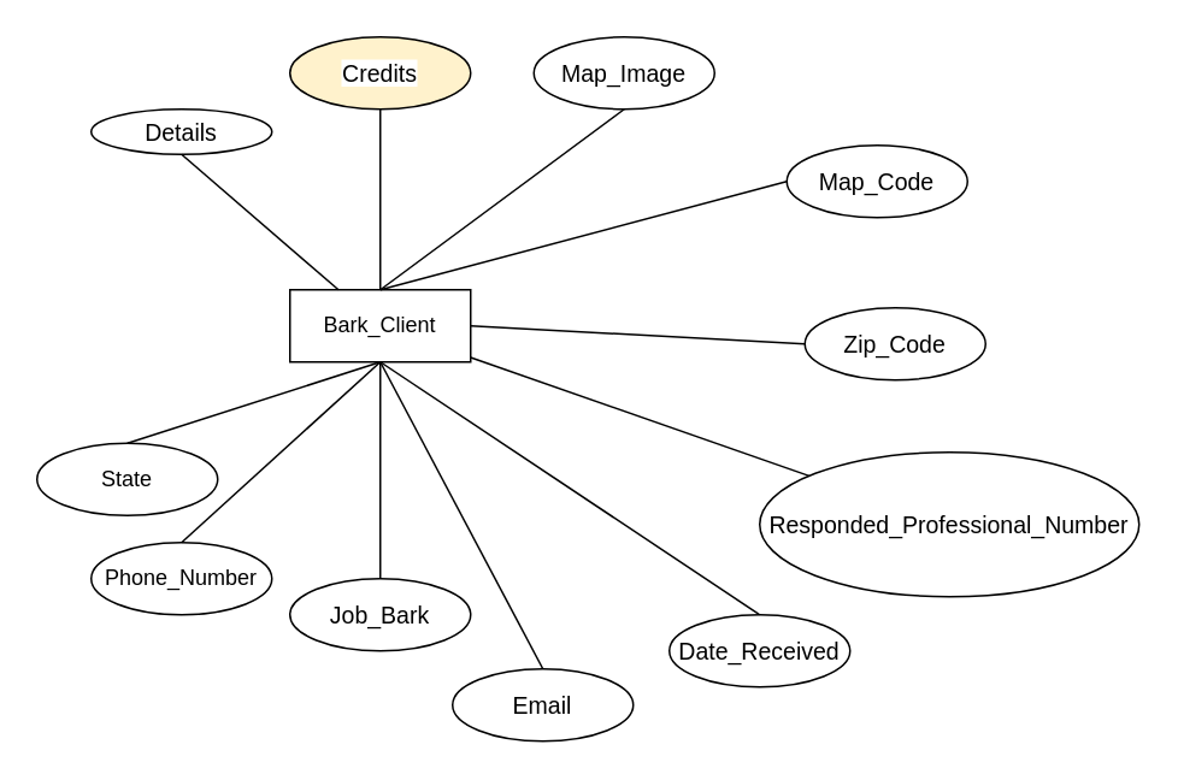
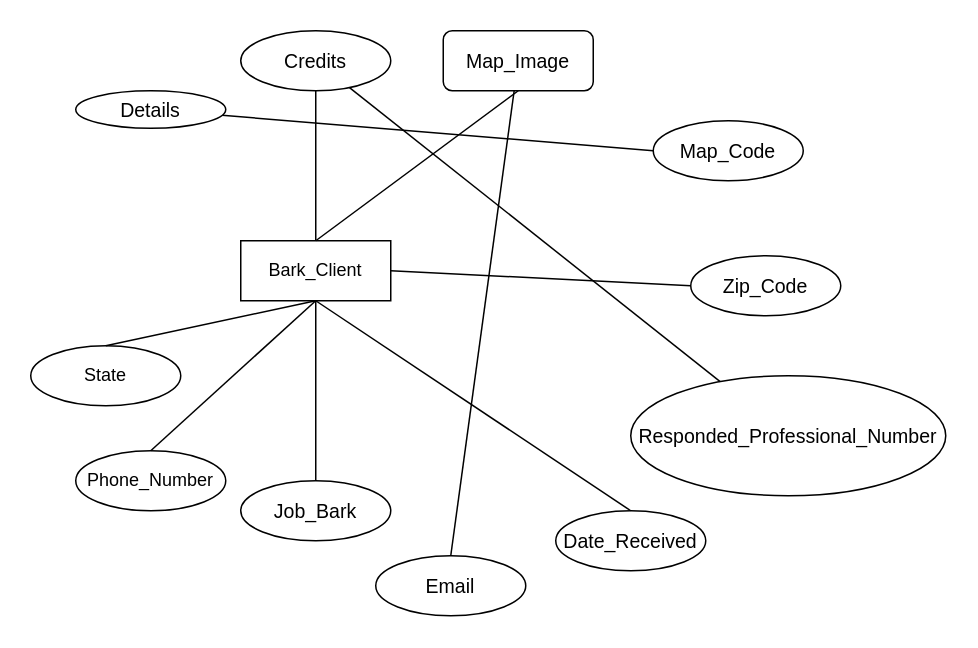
- <mxCell id="21" value="&lt;div style=&quot;text-align: left;&quot;&gt;&lt;font face=&quot;arial&quot;&gt;&lt;span style=&quot;font-size: 13px; background-color: rgb(255, 255, 255);&quot;&gt;Credits&lt;/span&gt;&lt;/font&gt;&lt;/div&gt;" style="ellipse;whiteSpace=wrap;html=1;align=center;fillColor=#fff2cc;" vertex="1" parent="1"><mxGeometry x="160" y="20" width="100" height="40" as="geometry" /></mxCell>
+ <mxCell id="21" value="&lt;div style=&quot;text-align: left;&quot;&gt;&lt;font face=&quot;arial&quot;&gt;&lt;span style=&quot;font-size: 13px; background-color: rgb(255, 255, 255);&quot;&gt;Credits&lt;/span&gt;&lt;/font&gt;&lt;/div&gt;" style="ellipse;whiteSpace=wrap;html=1;align=center;" vertex="1" parent="1"><mxGeometry x="160" y="20" width="100" height="40" as="geometry" /></mxCell>
- <mxCell id="19" value="&lt;span style=&quot;font-family: arial; font-size: 13px; text-align: left; background-color: rgb(255, 255, 255);&quot;&gt;Map_Image&lt;/span&gt;" style="ellipse;whiteSpace=wrap;html=1;align=center;" vertex="1" parent="1"><mxGeometry x="295" y="20" width="100" height="40" as="geometry" /></mxCell>
+ <mxCell id="19" value="&lt;span style=&quot;font-family: arial; font-size: 13px; text-align: left; background-color: rgb(255, 255, 255);&quot;&gt;Map_Image&lt;/span&gt;" style="whiteSpace=wrap;html=1;align=center;rounded=1;" vertex="1" parent="1"><mxGeometry x="295" y="20" width="100" height="40" as="geometry" /></mxCell>
- <mxCell id="24" value="" style="endArrow=none;html=1;rounded=0;exitX=0.5;exitY=1;exitDx=0;exitDy=0;" edge="1" parent="1" source="23" target="2"><mxGeometry relative="1" as="geometry"><mxPoint x="295.71" y="-30" as="sourcePoint" /><mxPoint x="70" y="160" as="targetPoint" /></mxGeometry></mxCell>
- <mxCell id="18" value="" style="endArrow=none;html=1;rounded=0;exitX=0;exitY=0.5;exitDx=0;exitDy=0;entryX=0.5;entryY=0;entryDx=0;entryDy=0;" edge="1" parent="1" source="17" target="2"><mxGeometry relative="1" as="geometry"><mxPoint x="805.71" y="90" as="sourcePoint" /><mxPoint x="230" y="100" as="targetPoint" /></mxGeometry></mxCell>
+ <mxCell id="18" value="" style="endArrow=none;html=1;rounded=0;exitX=0;exitY=0.5;exitDx=0;exitDy=0;" edge="1" parent="1" source="17" target="23"><mxGeometry relative="1" as="geometry"><mxPoint x="805.71" y="90" as="sourcePoint" /><mxPoint x="230" y="100" as="targetPoint" /></mxGeometry></mxCell>
- <mxCell id="13" value="&lt;span style=&quot;font-family: arial; font-size: 13px; text-align: left; background-color: rgb(255, 255, 255);&quot;&gt;Zip_Code&lt;/span&gt;" style="ellipse;whiteSpace=wrap;html=1;align=center;" vertex="1" parent="1"><mxGeometry x="445" y="170" width="100" height="40" as="geometry" /></mxCell>
+ <mxCell id="13" value="&lt;span style=&quot;font-family: arial; font-size: 13px; text-align: left; background-color: rgb(255, 255, 255);&quot;&gt;Zip_Code&lt;/span&gt;" style="ellipse;whiteSpace=wrap;html=1;align=center;" vertex="1" parent="1"><mxGeometry x="460" y="170" width="100" height="40" as="geometry" /></mxCell>
- <mxCell id="16" value="" style="endArrow=none;html=1;rounded=0;" edge="1" parent="1" source="15" target="2"><mxGeometry relative="1" as="geometry"><mxPoint x="780" y="200" as="sourcePoint" /><mxPoint x="500" y="150" as="targetPoint" /></mxGeometry></mxCell>
+ <mxCell id="16" value="" style="endArrow=none;html=1;rounded=0;" edge="1" parent="1" source="15" target="21"><mxGeometry relative="1" as="geometry"><mxPoint x="780" y="200" as="sourcePoint" /><mxPoint x="500" y="150" as="targetPoint" /></mxGeometry></mxCell>
- <mxCell id="3" value="State" style="ellipse;whiteSpace=wrap;html=1;align=center;" vertex="1" parent="1"><mxGeometry x="20" y="245" width="100" height="40" as="geometry" /></mxCell>
+ <mxCell id="3" value="State" style="ellipse;whiteSpace=wrap;html=1;align=center;" vertex="1" parent="1"><mxGeometry x="20" y="230" width="100" height="40" as="geometry" /></mxCell>
- <mxCell id="10" value="" style="endArrow=none;html=1;rounded=0;exitX=0.5;exitY=0;exitDx=0;exitDy=0;entryX=0.5;entryY=1;entryDx=0;entryDy=0;" edge="1" parent="1" source="9" target="2"><mxGeometry relative="1" as="geometry"><mxPoint x="600" y="270" as="sourcePoint" /><mxPoint x="210" y="190" as="targetPoint" /></mxGeometry></mxCell>
+ <mxCell id="10" value="" style="endArrow=none;html=1;rounded=0;exitX=0.5;exitY=0;exitDx=0;exitDy=0;" edge="1" parent="1" source="9" target="19"><mxGeometry relative="1" as="geometry"><mxPoint x="600" y="270" as="sourcePoint" /><mxPoint x="210" y="190" as="targetPoint" /></mxGeometry></mxCell>
